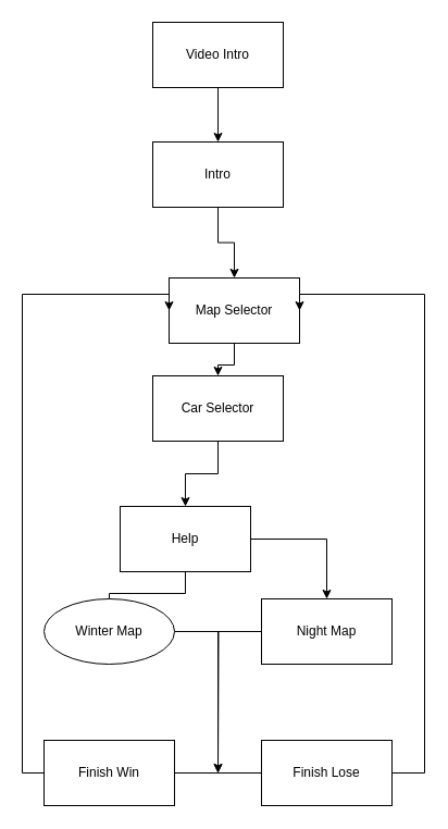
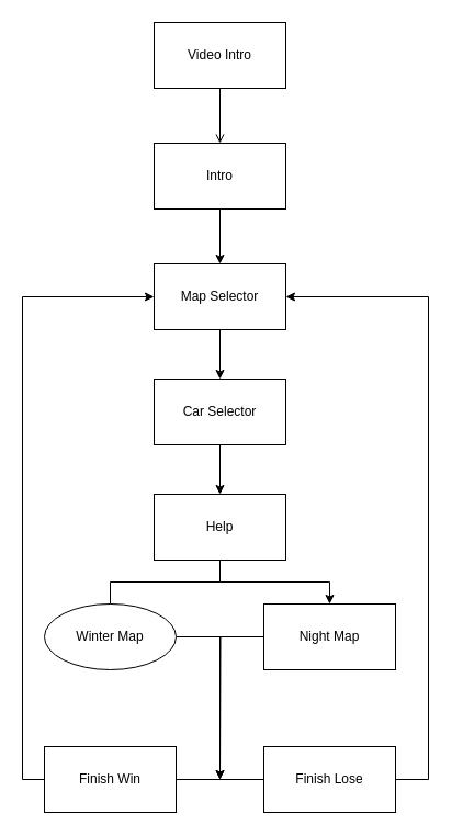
- <mxCell id="2" style="edgeStyle=orthogonalEdgeStyle;rounded=0;orthogonalLoop=1;jettySize=auto;html=1;entryX=0.5;entryY=0;entryDx=0;entryDy=0;" edge="1" parent="1" source="3" target="5"><mxGeometry relative="1" as="geometry" /></mxCell>
+ <mxCell id="2" style="edgeStyle=orthogonalEdgeStyle;rounded=0;orthogonalLoop=1;jettySize=auto;html=1;entryX=0.5;entryY=0;entryDx=0;entryDy=0;endArrow=open;" edge="1" parent="1" source="3" target="5"><mxGeometry relative="1" as="geometry" /></mxCell>
- <mxCell id="7" value="Map Selector" style="rounded=0;whiteSpace=wrap;html=1;" vertex="1" parent="1"><mxGeometry x="155" y="255" width="120" height="60" as="geometry" /></mxCell>
+ <mxCell id="7" value="Map Selector" style="rounded=0;whiteSpace=wrap;html=1;" vertex="1" parent="1"><mxGeometry x="140" y="240" width="120" height="60" as="geometry" /></mxCell>
- <mxCell id="16" value="Help" style="rounded=0;whiteSpace=wrap;html=1;" vertex="1" parent="1"><mxGeometry x="110" y="465" width="120" height="60" as="geometry" /></mxCell>
+ <mxCell id="16" value="Help" style="rounded=0;whiteSpace=wrap;html=1;" vertex="1" parent="1"><mxGeometry x="140" y="450" width="120" height="60" as="geometry" /></mxCell>
